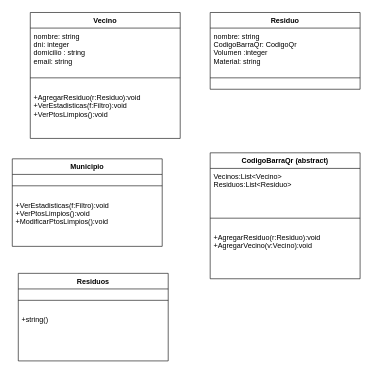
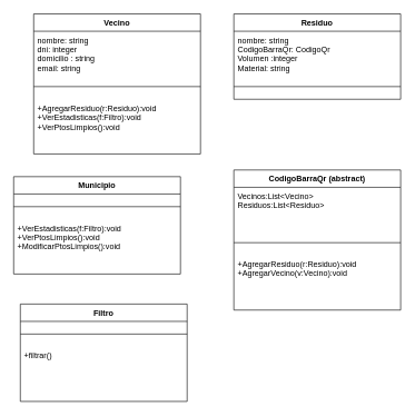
- <mxCell id="16" value="Residuos" style="swimlane;fontStyle=1;align=center;verticalAlign=top;childLayout=stackLayout;horizontal=1;startSize=26;horizontalStack=0;resizeParent=1;resizeParentMax=0;resizeLast=0;collapsible=1;marginBottom=0;" vertex="1" parent="1"><mxGeometry x="30" y="455" width="250" height="146" as="geometry" /></mxCell>
+ <mxCell id="16" value="Filtro" style="swimlane;fontStyle=1;align=center;verticalAlign=top;childLayout=stackLayout;horizontal=1;startSize=26;horizontalStack=0;resizeParent=1;resizeParentMax=0;resizeLast=0;collapsible=1;marginBottom=0;" vertex="1" parent="1"><mxGeometry x="30" y="455" width="250" height="146" as="geometry" /></mxCell>
- <mxCell id="18" value="+string()&#10;" style="text;strokeColor=none;fillColor=none;align=left;verticalAlign=top;spacingLeft=4;spacingRight=4;overflow=hidden;rotatable=0;points=[[0,0.5],[1,0.5]];portConstraint=eastwest;" vertex="1" parent="16"><mxGeometry y="64" width="250" height="82" as="geometry" /></mxCell>
+ <mxCell id="18" value="+filtrar()&#10;" style="text;strokeColor=none;fillColor=none;align=left;verticalAlign=top;spacingLeft=4;spacingRight=4;overflow=hidden;rotatable=0;points=[[0,0.5],[1,0.5]];portConstraint=eastwest;" vertex="1" parent="16"><mxGeometry y="64" width="250" height="82" as="geometry" /></mxCell>
